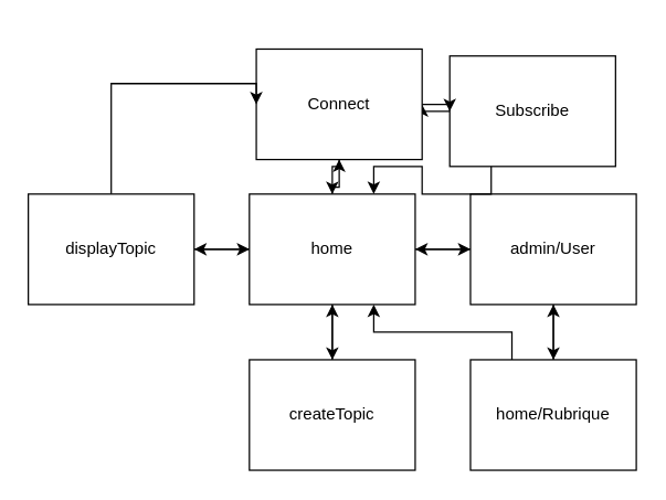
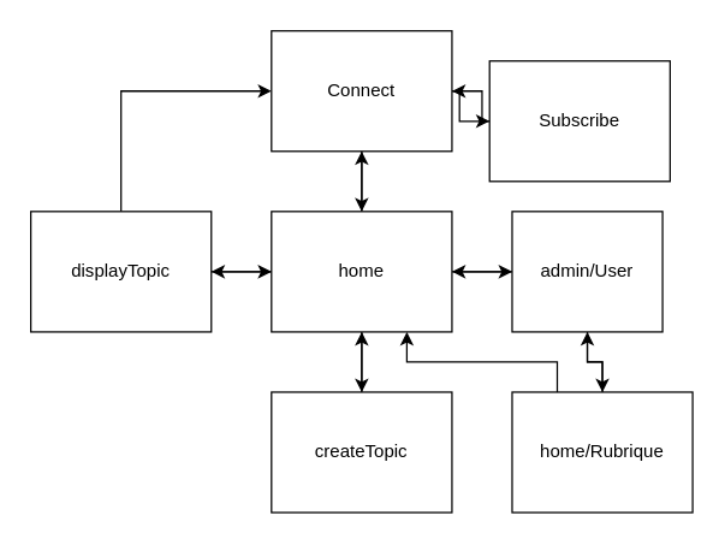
- <mxCell id="17" value="Connect" style="rounded=0;whiteSpace=wrap;html=1;" parent="1" vertex="1"><mxGeometry x="185" y="35" width="120" height="80" as="geometry" /></mxCell>
+ <mxCell id="17" value="Connect" style="rounded=0;whiteSpace=wrap;html=1;" parent="1" vertex="1"><mxGeometry x="180" y="20" width="120" height="80" as="geometry" /></mxCell>
- <mxCell id="12" style="edgeStyle=orthogonalEdgeStyle;rounded=0;orthogonalLoop=1;jettySize=auto;html=1;exitX=0.25;exitY=1;exitDx=0;exitDy=0;entryX=0.75;entryY=0;entryDx=0;entryDy=0;" parent="1" source="14" target="6" edge="1"><mxGeometry relative="1" as="geometry" /></mxCell>
- <mxCell id="11" value="admin/User" style="rounded=0;whiteSpace=wrap;html=1;" parent="1" vertex="1"><mxGeometry x="340" y="140" width="120" height="80" as="geometry" /></mxCell>
+ <mxCell id="11" value="admin/User" style="rounded=0;whiteSpace=wrap;html=1;" parent="1" vertex="1"><mxGeometry x="340" y="140" width="100" height="80" as="geometry" /></mxCell>
